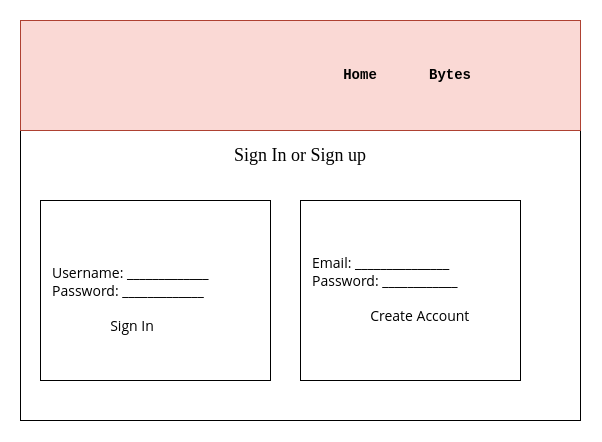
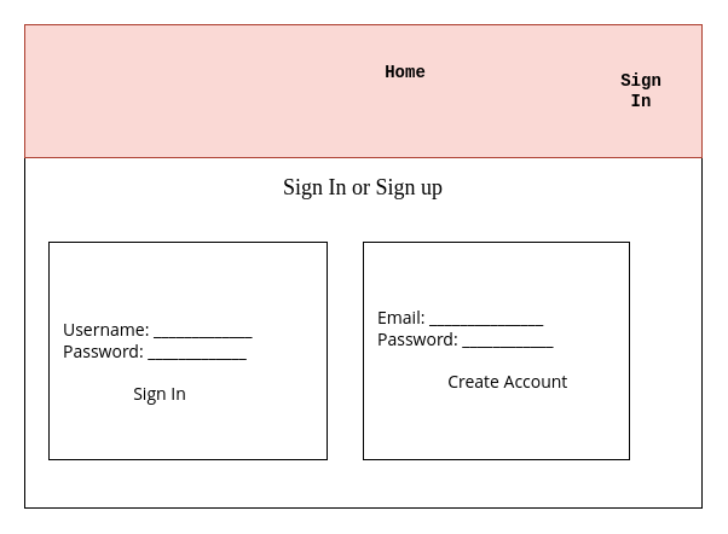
- <mxCell id="4" value="&lt;font size=&quot;1&quot; face=&quot;Courier New&quot;&gt;&lt;b style=&quot;font-size: 14px;&quot;&gt;Home&lt;/b&gt;&lt;/font&gt;" style="text;strokeColor=none;align=center;fillColor=none;html=1;verticalAlign=middle;whiteSpace=wrap;rounded=0;" parent="1" vertex="1"><mxGeometry x="330" y="60" width="60" height="30" as="geometry" /></mxCell>
+ <mxCell id="4" value="&lt;font size=&quot;1&quot; face=&quot;Courier New&quot;&gt;&lt;b style=&quot;font-size: 14px;&quot;&gt;Home&lt;/b&gt;&lt;/font&gt;" style="text;strokeColor=none;align=center;fillColor=none;html=1;verticalAlign=middle;whiteSpace=wrap;rounded=0;" parent="1" vertex="1"><mxGeometry x="305" y="45" width="60" height="30" as="geometry" /></mxCell>
- <mxCell id="5" value="&lt;font size=&quot;1&quot; face=&quot;Courier New&quot;&gt;&lt;b style=&quot;font-size: 14px;&quot;&gt;Bytes&lt;/b&gt;&lt;/font&gt;" style="text;strokeColor=none;align=center;fillColor=none;html=1;verticalAlign=middle;whiteSpace=wrap;rounded=0;" parent="1" vertex="1"><mxGeometry x="420" y="60" width="60" height="30" as="geometry" /></mxCell>
+ <mxCell id="6" value="&lt;font face=&quot;Courier New&quot;&gt;&lt;span style=&quot;font-size: 14px;&quot;&gt;&lt;b&gt;Sign In&lt;/b&gt;&lt;/span&gt;&lt;/font&gt;" style="text;strokeColor=none;align=center;fillColor=none;html=1;verticalAlign=middle;whiteSpace=wrap;rounded=0;" parent="1" vertex="1"><mxGeometry x="500" y="60" width="60" height="30" as="geometry" /></mxCell>
